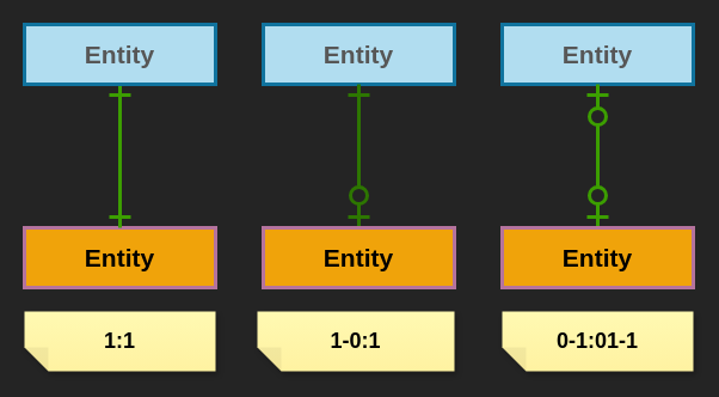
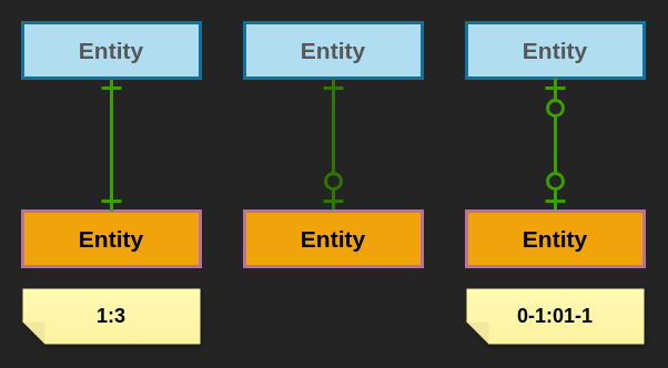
- <mxCell id="13" value="1:1" style="shape=note;whiteSpace=wrap;html=1;backgroundOutline=1;fontColor=#000000;darkOpacity=0.05;fillColor=#FFF9B2;strokeColor=none;fillStyle=solid;direction=west;gradientDirection=north;gradientColor=#FFF2A1;shadow=1;size=20;pointerEvents=1;hachureGap=4;strokeWidth=4;fontStyle=1;fontSize=18;" parent="1" vertex="1"><mxGeometry x="20" y="260" width="160" height="50" as="geometry" /></mxCell>
+ <mxCell id="13" value="1:3" style="shape=note;whiteSpace=wrap;html=1;backgroundOutline=1;fontColor=#000000;darkOpacity=0.05;fillColor=#FFF9B2;strokeColor=none;fillStyle=solid;direction=west;gradientDirection=north;gradientColor=#FFF2A1;shadow=1;size=20;pointerEvents=1;hachureGap=4;strokeWidth=4;fontStyle=1;fontSize=18;" parent="1" vertex="1"><mxGeometry x="20" y="260" width="160" height="50" as="geometry" /></mxCell>
- <mxCell id="12" value="1-0:1" style="shape=note;whiteSpace=wrap;html=1;backgroundOutline=1;fontColor=#000000;darkOpacity=0.05;fillColor=#FFF9B2;strokeColor=none;fillStyle=solid;direction=west;gradientDirection=north;gradientColor=#FFF2A1;shadow=1;size=20;pointerEvents=1;hachureGap=4;strokeWidth=4;fontStyle=1;fontSize=18;" parent="1" vertex="1"><mxGeometry x="215" y="260" width="165" height="50" as="geometry" /></mxCell>
